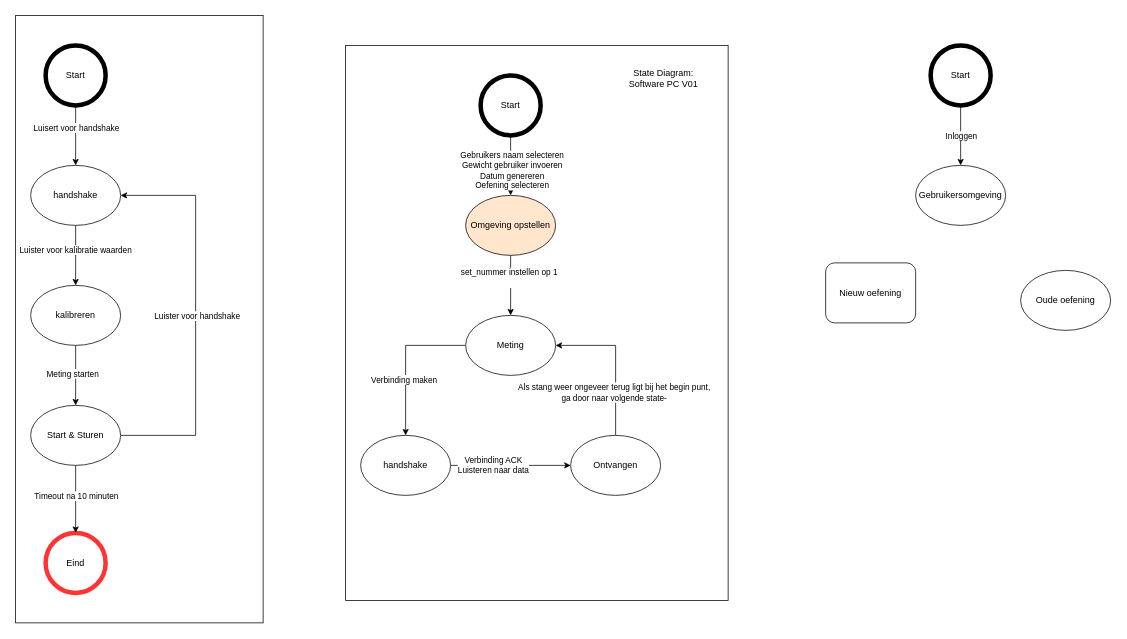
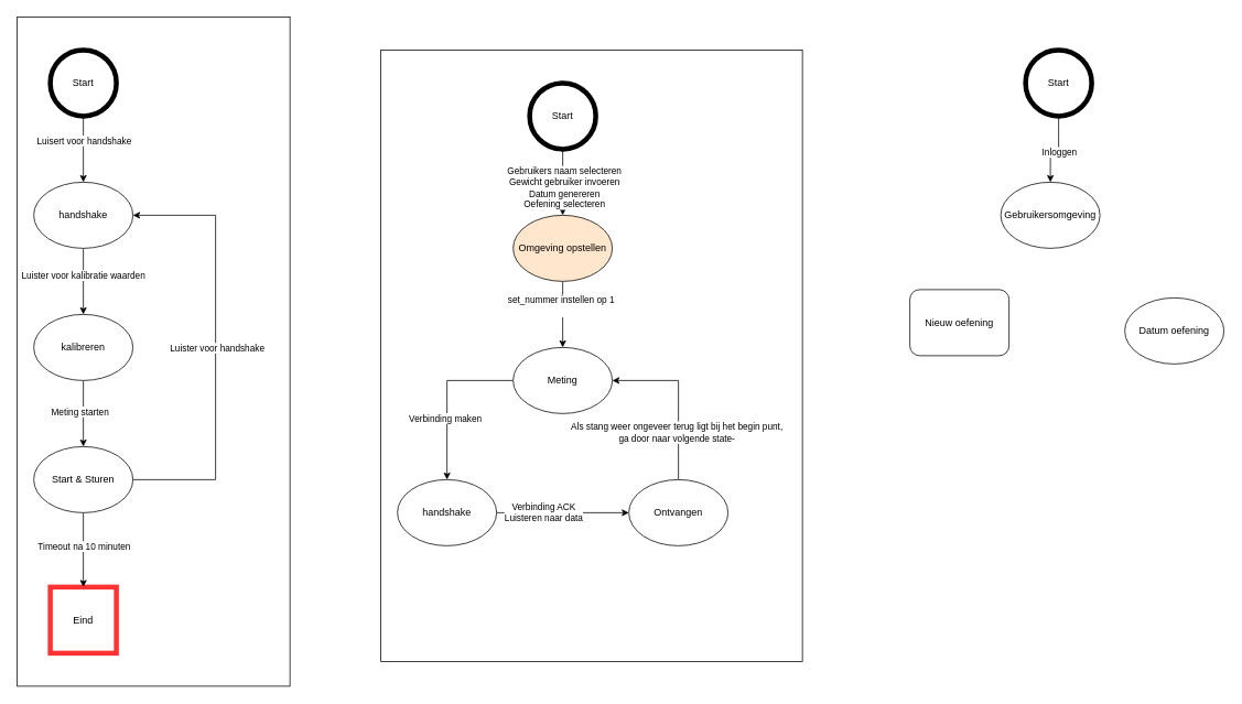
- <mxCell id="34" value="State Diagram:&lt;div&gt;Software PC V01&lt;/div&gt;" style="text;html=1;whiteSpace=wrap;strokeColor=none;fillColor=none;align=center;verticalAlign=middle;rounded=0;" vertex="1" parent="1"><mxGeometry x="799" y="79" width="170" height="50" as="geometry" /></mxCell>
- <mxCell id="38" value="Gebruikersomgeving" style="ellipse;whiteSpace=wrap;html=1;" vertex="1" parent="1"><mxGeometry x="1220" y="220" width="120" height="80" as="geometry" /></mxCell>
+ <mxCell id="38" value="Gebruikersomgeving" style="ellipse;whiteSpace=wrap;html=1;" vertex="1" parent="1"><mxGeometry x="1210" y="220" width="120" height="80" as="geometry" /></mxCell>
- <mxCell id="40" value="Oude oefening" style="ellipse;whiteSpace=wrap;html=1;" vertex="1" parent="1"><mxGeometry x="1360" y="360" width="120" height="80" as="geometry" /></mxCell>
+ <mxCell id="40" value="Datum oefening" style="ellipse;whiteSpace=wrap;html=1;" vertex="1" parent="1"><mxGeometry x="1360" y="360" width="120" height="80" as="geometry" /></mxCell>
- <mxCell id="10" value="Eind" style="ellipse;whiteSpace=wrap;html=1;aspect=fixed;strokeWidth=6;strokeColor=#FF3333;" vertex="1" parent="1"><mxGeometry x="60" y="710" width="80" height="80" as="geometry" /></mxCell>
+ <mxCell id="10" value="Eind" style="whiteSpace=wrap;html=1;aspect=fixed;strokeWidth=6;strokeColor=#FF3333;rounded=0;" vertex="1" parent="1"><mxGeometry x="60" y="710" width="80" height="80" as="geometry" /></mxCell>
